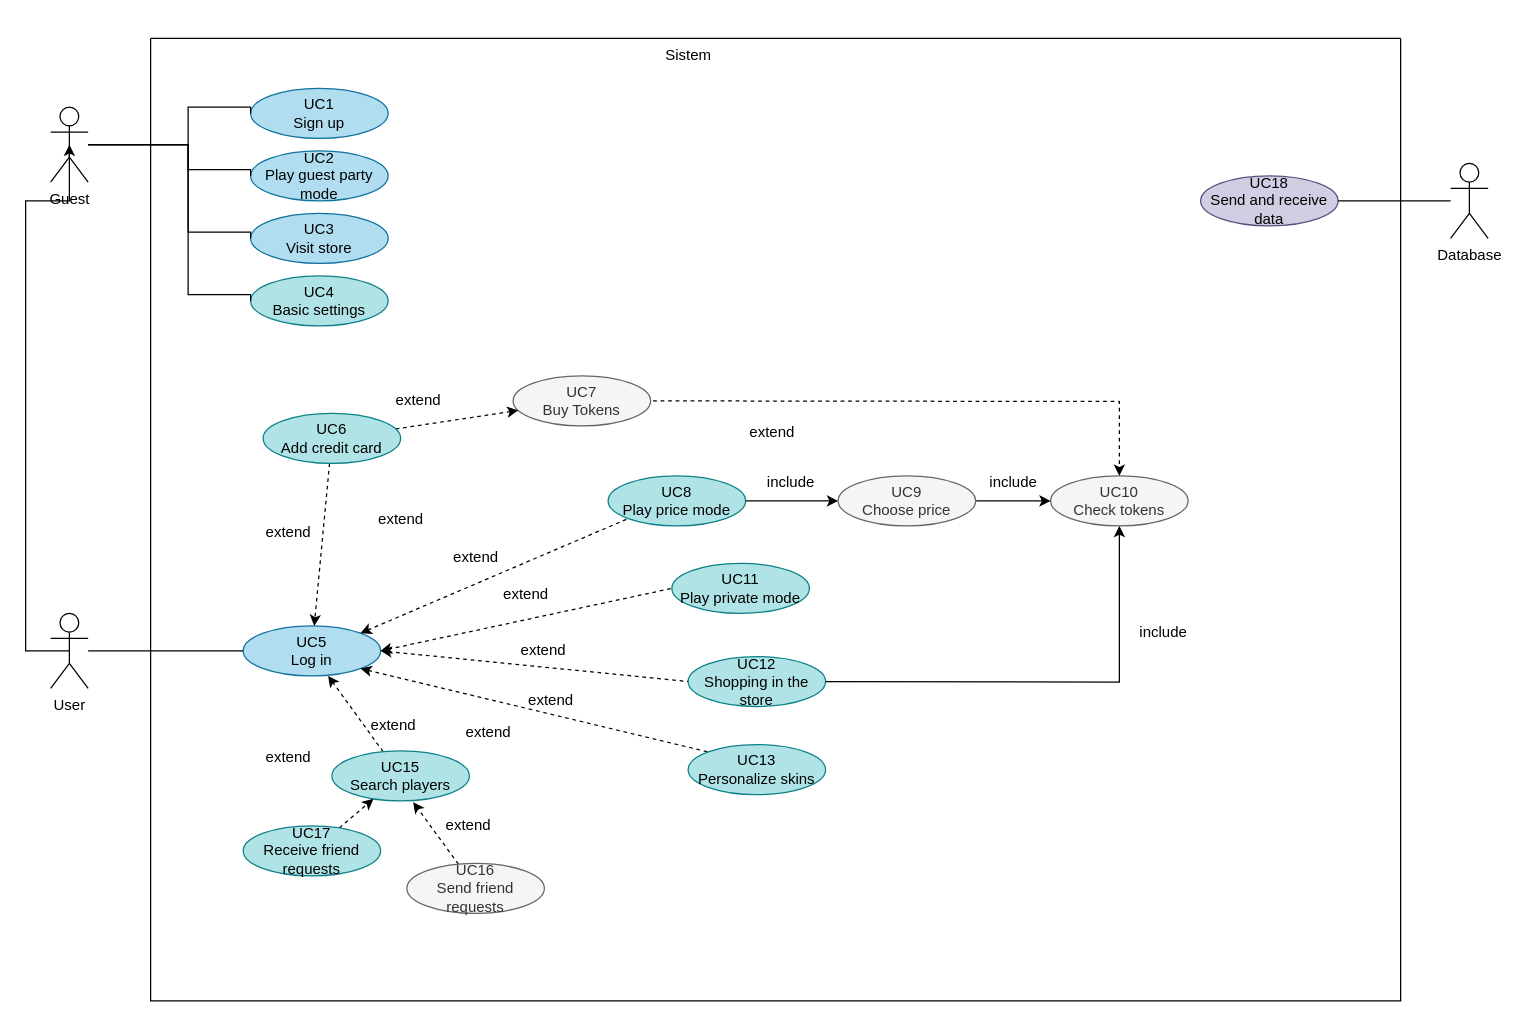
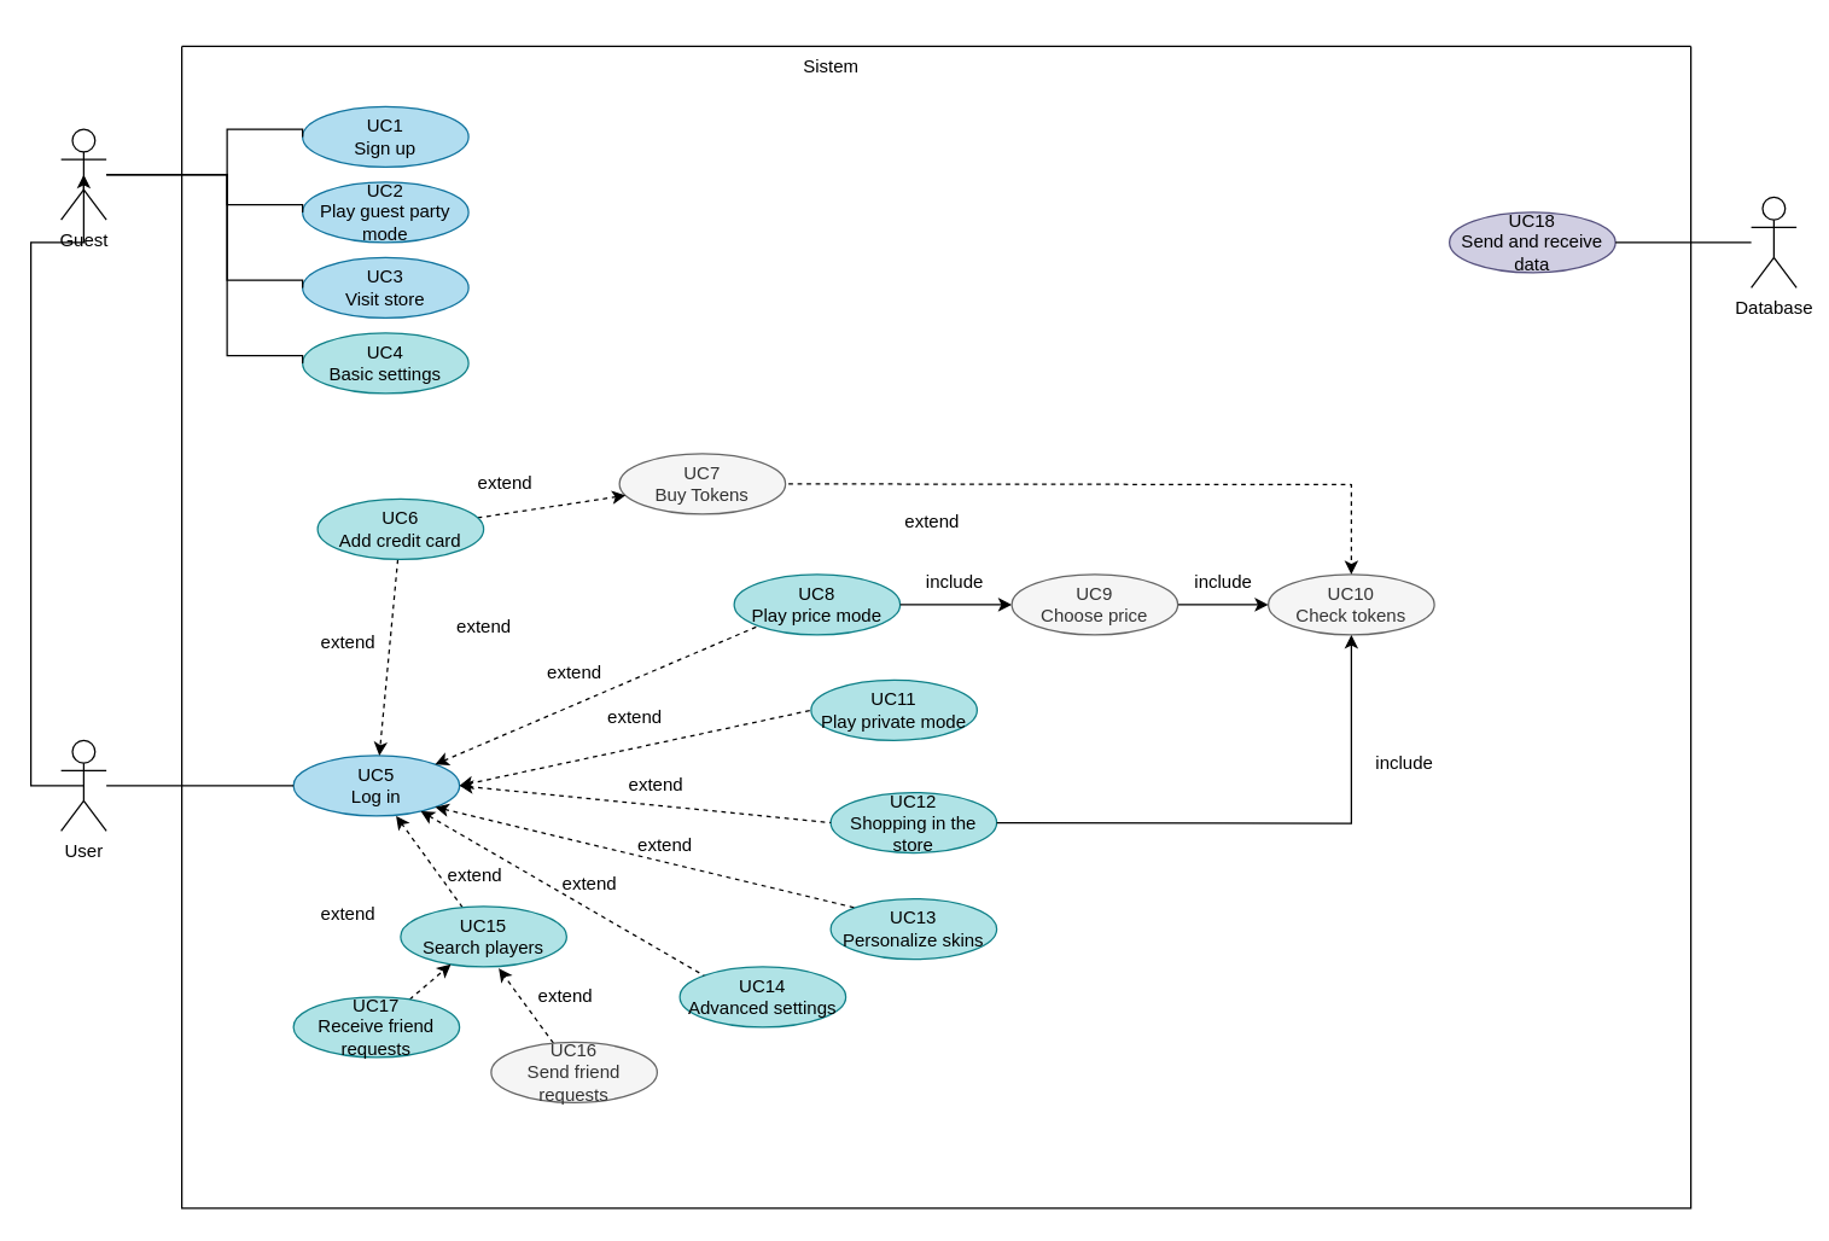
+ <mxCell id="30" value="" style="endArrow=none;dashed=1;html=1;rounded=0;entryX=0;entryY=0;entryDx=0;entryDy=0;startArrow=classic;startFill=1;labelBackgroundColor=none;fontColor=default;" parent="2" source="3" target="29" edge="1"><mxGeometry width="50" height="50" relative="1" as="geometry"><mxPoint x="177.891" y="514.142" as="sourcePoint" /><mxPoint x="356.109" y="605.858" as="targetPoint" /></mxGeometry></mxCell>
+ <mxCell id="29" value="UC14&lt;br&gt;Advanced settings" style="ellipse;whiteSpace=wrap;html=1;rounded=0;labelBackgroundColor=none;fillColor=#b0e3e6;strokeColor=#0e8088;" parent="2" vertex="1"><mxGeometry x="330" y="610" width="110" height="40" as="geometry" /></mxCell>
